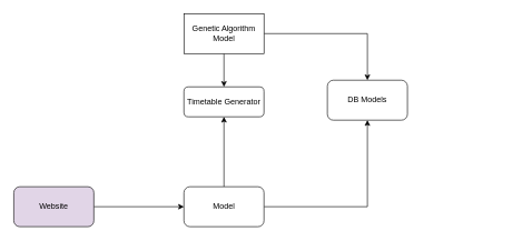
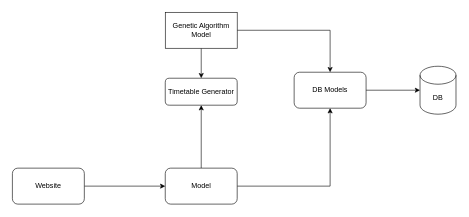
+ <mxCell id="9" style="edgeStyle=orthogonalEdgeStyle;rounded=0;orthogonalLoop=1;jettySize=auto;html=1;exitX=1;exitY=0.5;exitDx=0;exitDy=0;entryX=0;entryY=0.5;entryDx=0;entryDy=0;entryPerimeter=0;" edge="1" parent="1" source="10" target="2"><mxGeometry relative="1" as="geometry" /></mxCell>
+ <mxCell id="2" value="DB" style="shape=cylinder3;whiteSpace=wrap;html=1;boundedLbl=1;backgroundOutline=1;size=15;" vertex="1" parent="1"><mxGeometry x="700" y="110" width="60" height="80" as="geometry" /></mxCell>
- <mxCell id="4" value="Website" style="rounded=1;whiteSpace=wrap;html=1;fillColor=#e1d5e7;" vertex="1" parent="1"><mxGeometry x="20" y="280" width="120" height="60" as="geometry" /></mxCell>
+ <mxCell id="4" value="Website" style="rounded=1;whiteSpace=wrap;html=1;" vertex="1" parent="1"><mxGeometry x="20" y="280" width="120" height="60" as="geometry" /></mxCell>
